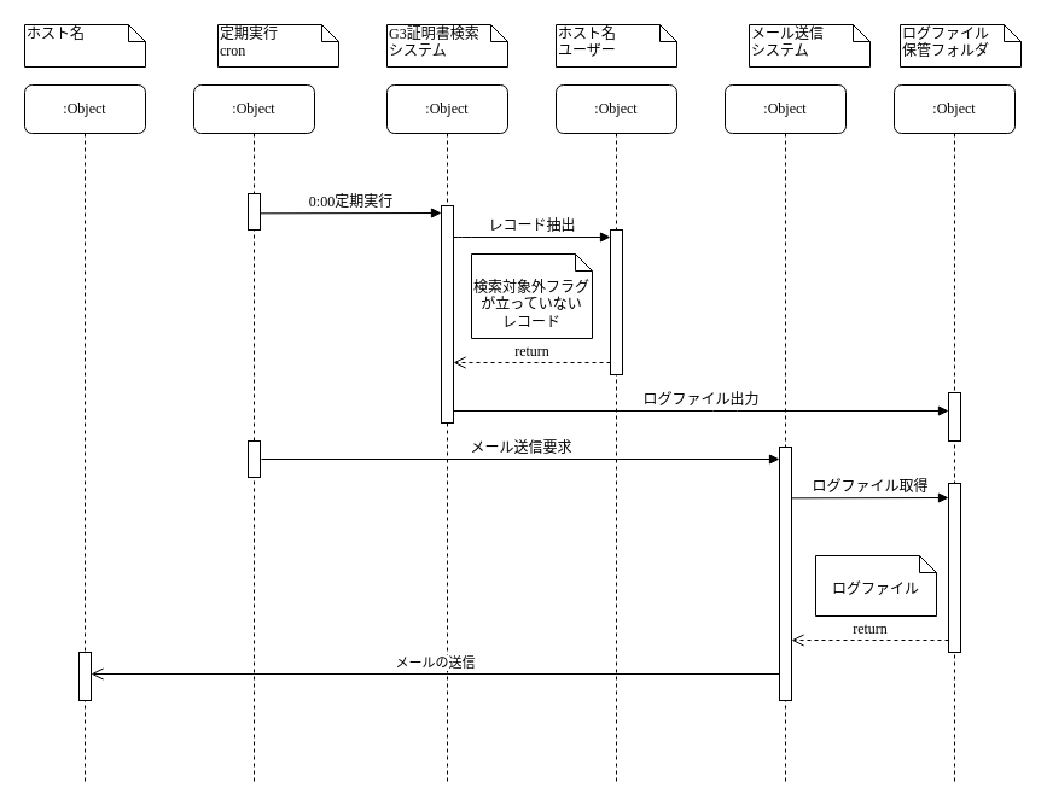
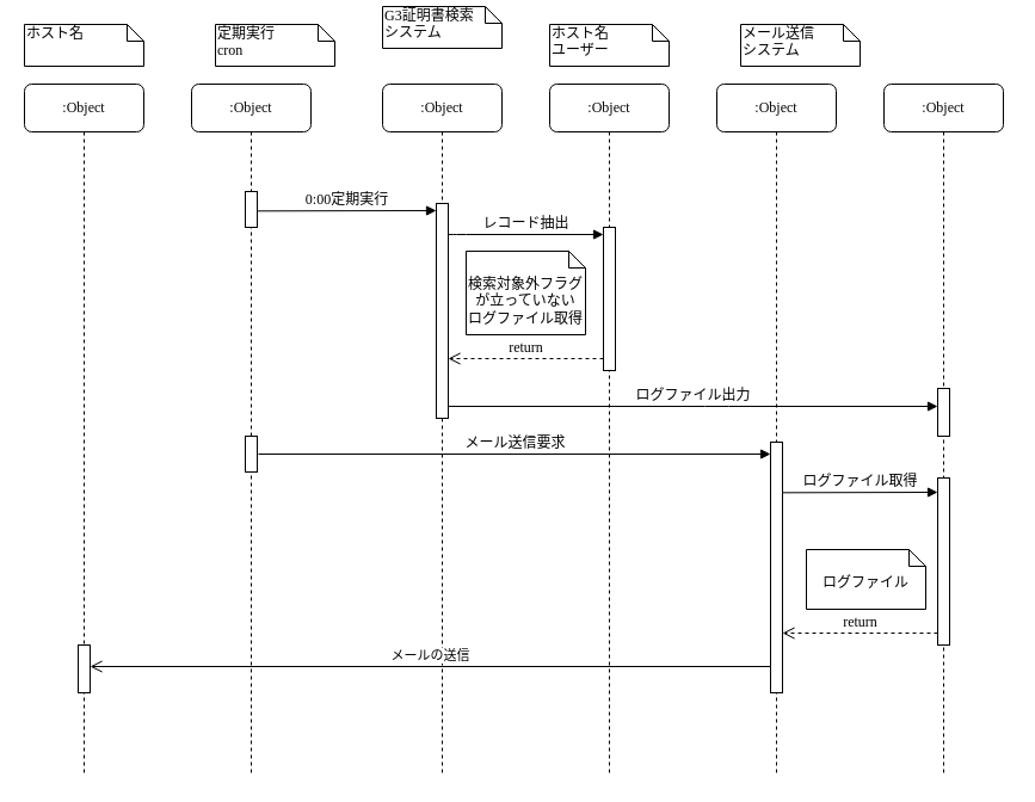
- <mxCell id="21" value="G3証明書検索&lt;br&gt;システム" style="shape=note;whiteSpace=wrap;html=1;size=14;verticalAlign=top;align=left;spacingTop=-6;rounded=0;shadow=0;comic=0;labelBackgroundColor=none;strokeWidth=1;fontFamily=Verdana;fontSize=12" parent="1" vertex="1"><mxGeometry x="320" y="20" width="100" height="35" as="geometry" /></mxCell>
+ <mxCell id="21" value="G3証明書検索&lt;br&gt;システム" style="shape=note;whiteSpace=wrap;html=1;size=14;verticalAlign=top;align=left;spacingTop=-6;rounded=0;shadow=0;comic=0;labelBackgroundColor=none;strokeWidth=1;fontFamily=Verdana;fontSize=12" parent="1" vertex="1"><mxGeometry x="320" y="5" width="100" height="35" as="geometry" /></mxCell>
- <mxCell id="24" value="ログファイル&lt;br&gt;保管フォルダ" style="shape=note;whiteSpace=wrap;html=1;size=14;verticalAlign=top;align=left;spacingTop=-6;rounded=0;shadow=0;comic=0;labelBackgroundColor=none;strokeWidth=1;fontFamily=Verdana;fontSize=12" parent="1" vertex="1"><mxGeometry x="745" y="20" width="100" height="35" as="geometry" /></mxCell>
- <mxCell id="25" value="検索対象外フラグが立っていない&lt;br&gt;レコード" style="shape=note2;boundedLbl=1;whiteSpace=wrap;html=1;size=14;verticalAlign=top;align=center;" parent="1" vertex="1"><mxGeometry x="390" y="210" width="100" height="70" as="geometry" /></mxCell>
+ <mxCell id="25" value="検索対象外フラグが立っていない&lt;br&gt;ログファイル取得" style="shape=note2;boundedLbl=1;whiteSpace=wrap;html=1;size=14;verticalAlign=top;align=center;" parent="1" vertex="1"><mxGeometry x="390" y="210" width="100" height="70" as="geometry" /></mxCell>
